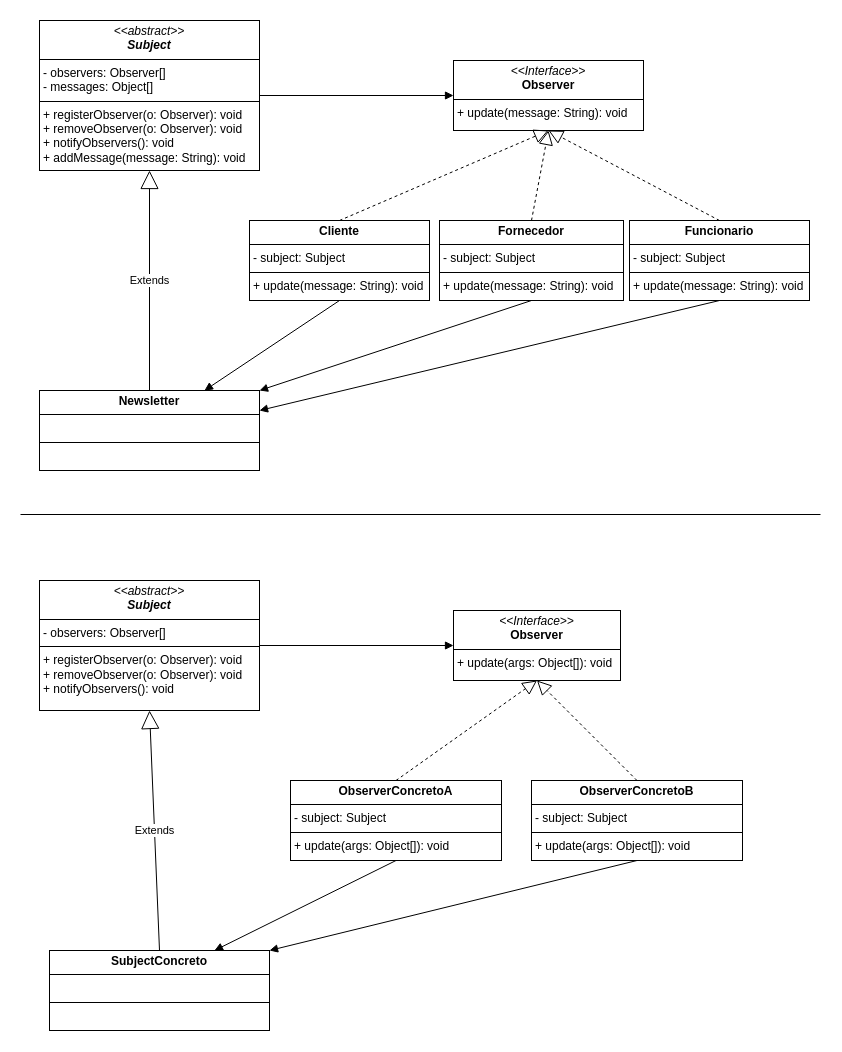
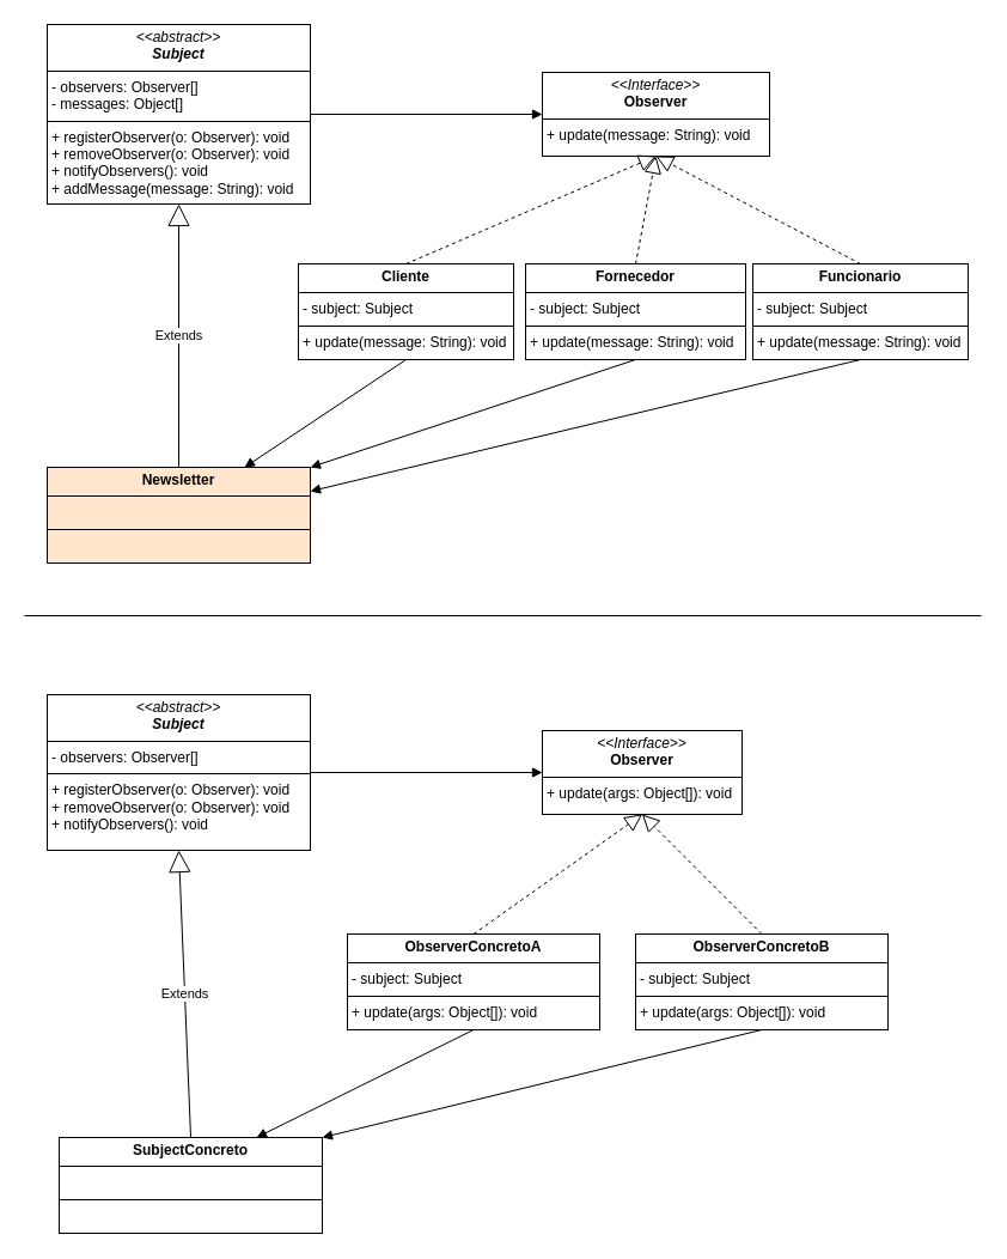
- <mxCell id="2" value="&lt;p style=&quot;margin:0px;margin-top:4px;text-align:center;&quot;&gt;&lt;b&gt;Newsletter&lt;/b&gt;&lt;/p&gt;&lt;hr size=&quot;1&quot; style=&quot;border-style:solid;&quot;&gt;&lt;p style=&quot;margin:0px;margin-left:4px;&quot;&gt;&lt;br&gt;&lt;/p&gt;&lt;hr size=&quot;1&quot; style=&quot;border-style:solid;&quot;&gt;&lt;p style=&quot;margin: 0px 0px 0px 4px;&quot;&gt;&lt;br&gt;&lt;/p&gt;" style="verticalAlign=top;align=left;overflow=fill;html=1;whiteSpace=wrap;" vertex="1" parent="1"><mxGeometry x="39" y="390" width="220" height="80" as="geometry" /></mxCell>
+ <mxCell id="2" value="&lt;p style=&quot;margin:0px;margin-top:4px;text-align:center;&quot;&gt;&lt;b&gt;Newsletter&lt;/b&gt;&lt;/p&gt;&lt;hr size=&quot;1&quot; style=&quot;border-style:solid;&quot;&gt;&lt;p style=&quot;margin:0px;margin-left:4px;&quot;&gt;&lt;br&gt;&lt;/p&gt;&lt;hr size=&quot;1&quot; style=&quot;border-style:solid;&quot;&gt;&lt;p style=&quot;margin: 0px 0px 0px 4px;&quot;&gt;&lt;br&gt;&lt;/p&gt;" style="verticalAlign=top;align=left;overflow=fill;html=1;whiteSpace=wrap;fillColor=#ffe6cc;" vertex="1" parent="1"><mxGeometry x="39" y="390" width="220" height="80" as="geometry" /></mxCell>
